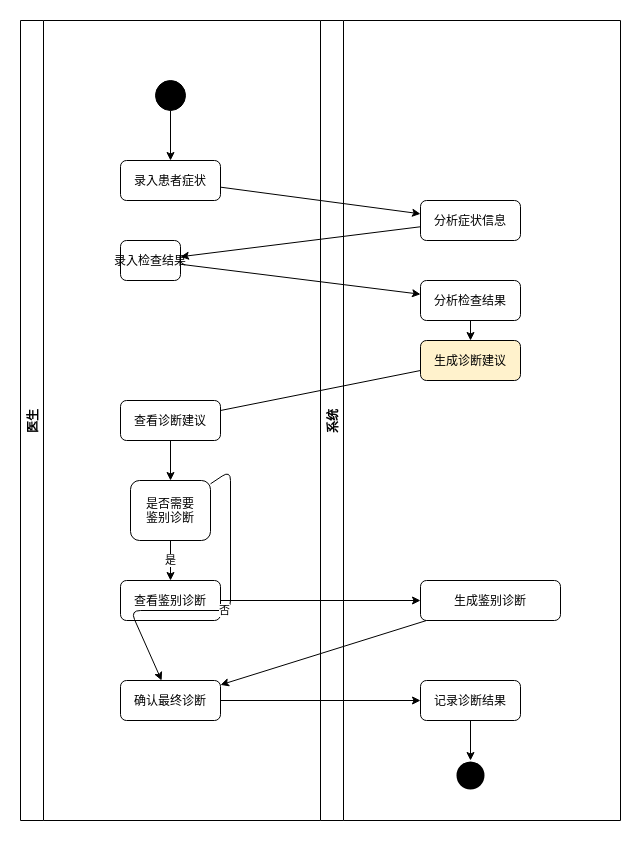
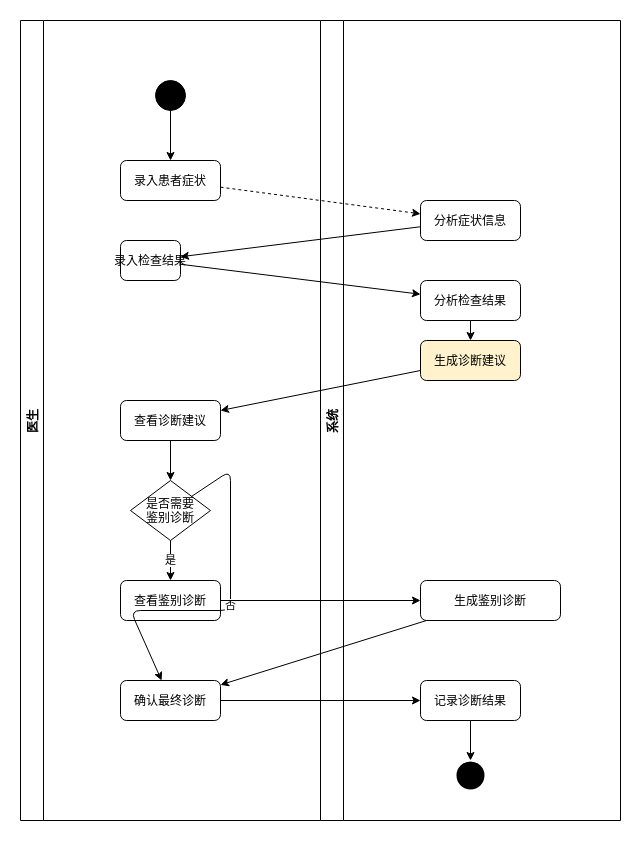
- <mxCell id="18" value="" style="endArrow=classic;html=1;" parent="1" source="4" target="11" edge="1"><mxGeometry relative="1" as="geometry" /></mxCell>
+ <mxCell id="18" value="" style="endArrow=classic;html=1;dashed=1;" parent="1" source="4" target="11" edge="1"><mxGeometry relative="1" as="geometry" /></mxCell>
- <mxCell id="22" value="" style="endArrow=none;html=1;" parent="1" source="13" target="6" edge="1"><mxGeometry relative="1" as="geometry" /></mxCell>
+ <mxCell id="22" value="" style="endArrow=classic;html=1;" parent="1" source="13" target="6" edge="1"><mxGeometry relative="1" as="geometry" /></mxCell>
- <mxCell id="7" value="是否需要&#10;鉴别诊断" style="rounded=1;" parent="2" vertex="1"><mxGeometry x="110" y="460" width="80" height="60" as="geometry" /></mxCell>
+ <mxCell id="7" value="是否需要&#10;鉴别诊断" style="rhombus;" parent="2" vertex="1"><mxGeometry x="110" y="460" width="80" height="60" as="geometry" /></mxCell>
